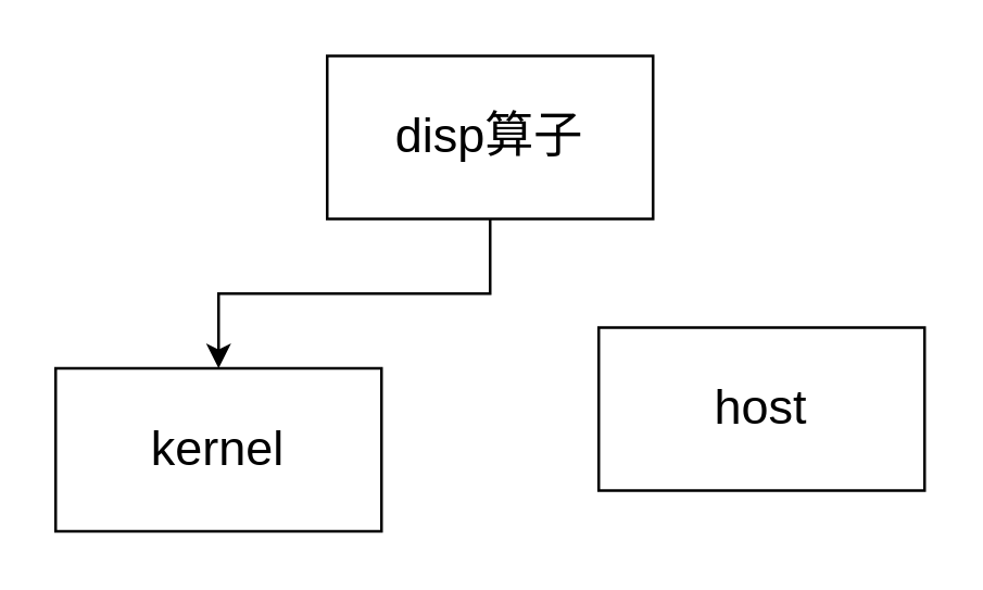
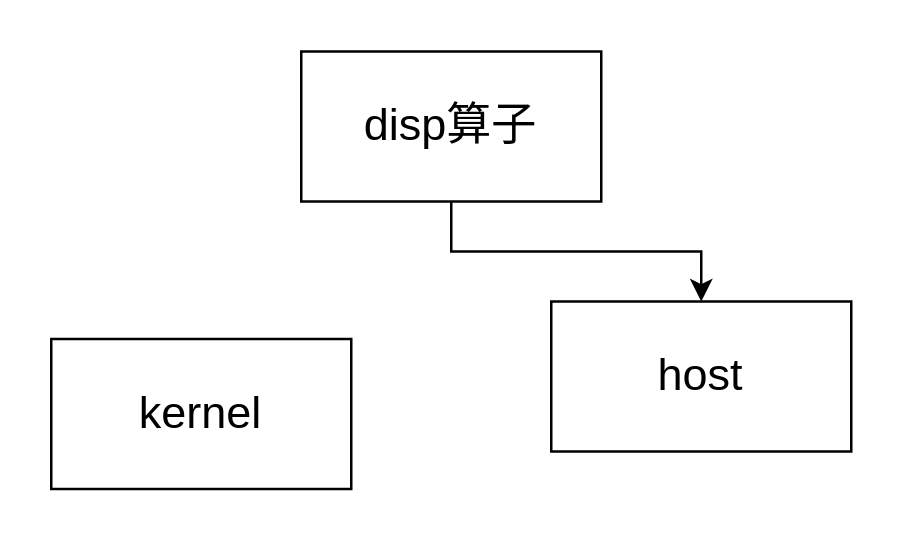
+ <mxCell id="3" style="edgeStyle=orthogonalEdgeStyle;rounded=0;orthogonalLoop=1;jettySize=auto;html=1;" edge="1" parent="1" source="4" target="6"><mxGeometry relative="1" as="geometry" /></mxCell>
- <mxCell id="2" style="edgeStyle=orthogonalEdgeStyle;rounded=0;orthogonalLoop=1;jettySize=auto;html=1;entryX=0.5;entryY=0;entryDx=0;entryDy=0;" edge="1" parent="1" source="4" target="5"><mxGeometry relative="1" as="geometry" /></mxCell>
